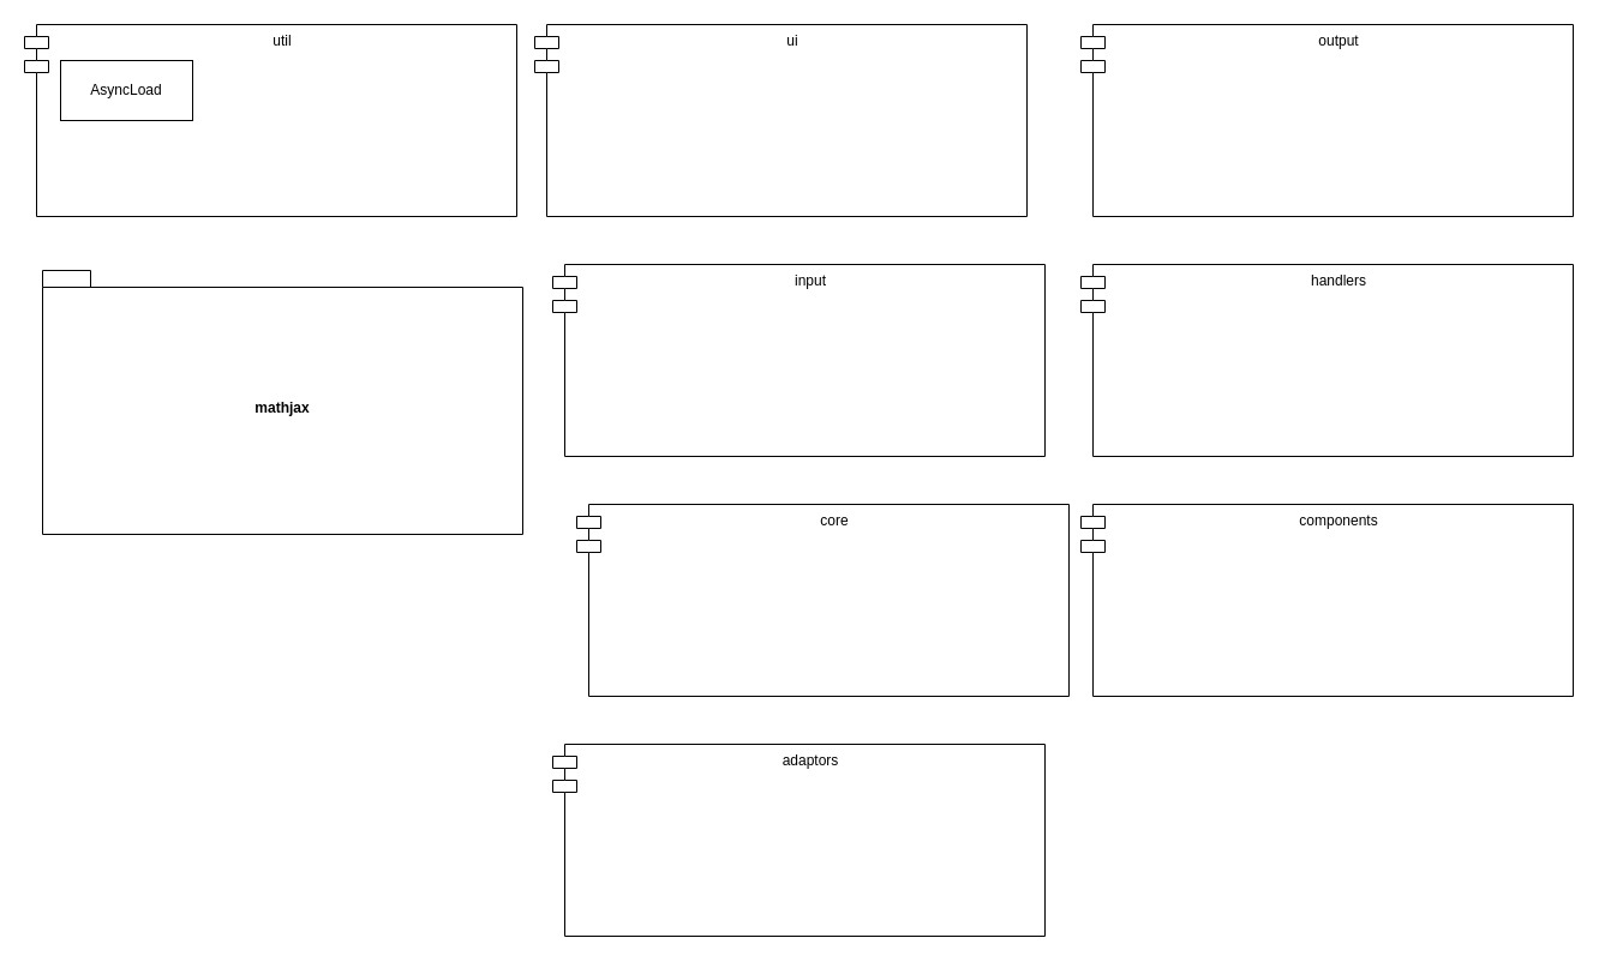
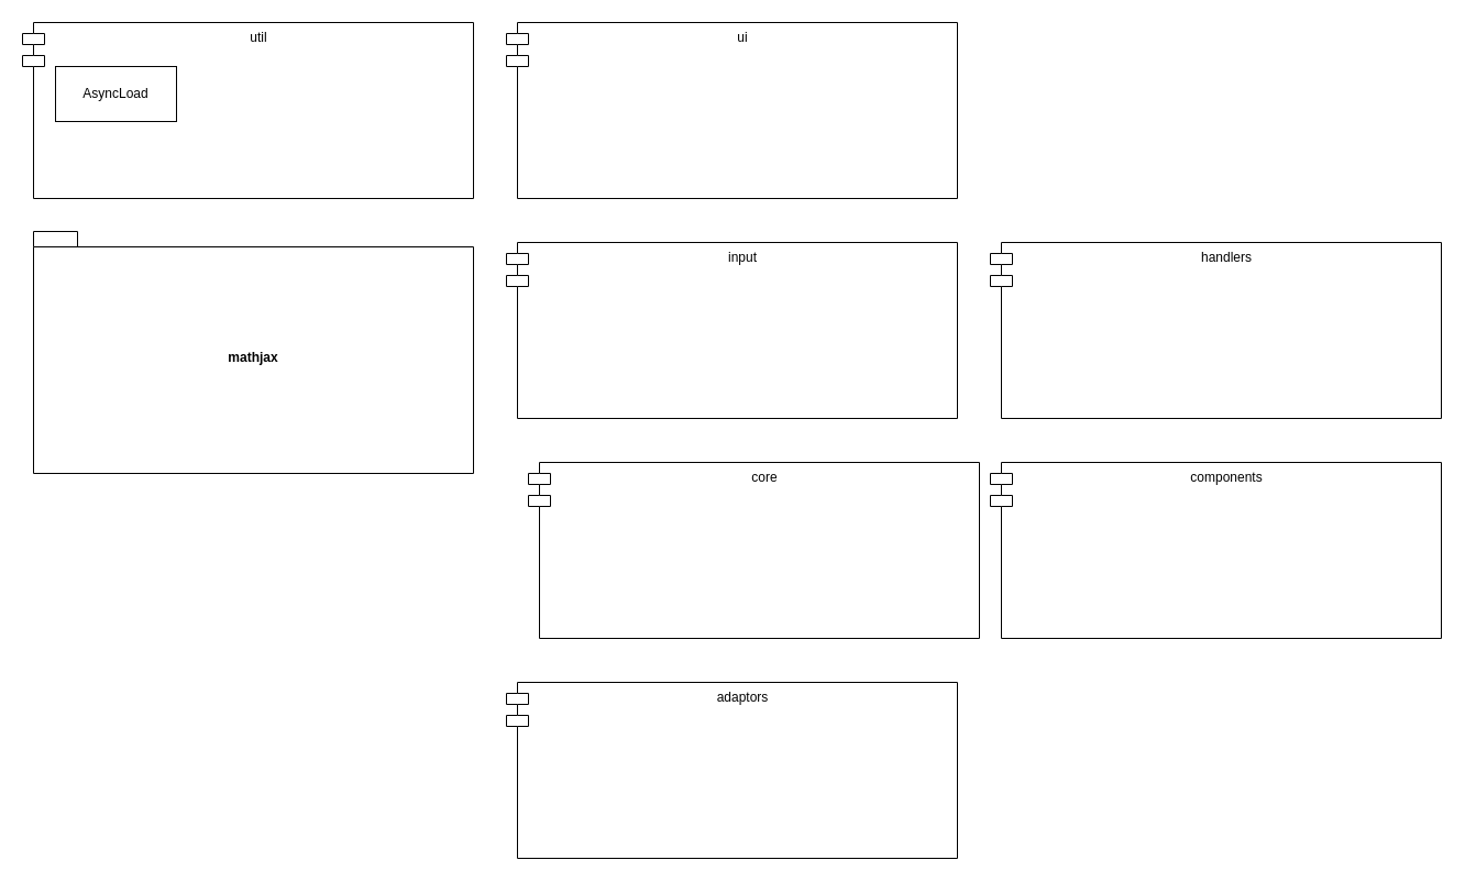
- <mxCell id="11" value="AsyncLoad" style="html=1;whiteSpace=wrap;" vertex="1" parent="1"><mxGeometry x="50" y="50" width="110" height="50" as="geometry" /></mxCell>
+ <mxCell id="11" value="AsyncLoad" style="html=1;whiteSpace=wrap;" vertex="1" parent="1"><mxGeometry x="50" y="60" width="110" height="50" as="geometry" /></mxCell>
- <mxCell id="4" value="ui" style="shape=module;align=left;spacingLeft=20;align=center;verticalAlign=top;whiteSpace=wrap;html=1;" vertex="1" parent="1"><mxGeometry x="445" y="20" width="410" height="160" as="geometry" /></mxCell>
+ <mxCell id="4" value="ui" style="shape=module;align=left;spacingLeft=20;align=center;verticalAlign=top;whiteSpace=wrap;html=1;" vertex="1" parent="1"><mxGeometry x="460" y="20" width="410" height="160" as="geometry" /></mxCell>
- <mxCell id="5" value="output" style="shape=module;align=left;spacingLeft=20;align=center;verticalAlign=top;whiteSpace=wrap;html=1;" vertex="1" parent="1"><mxGeometry x="900" y="20" width="410" height="160" as="geometry" /></mxCell>
- <mxCell id="2" value="mathjax" style="shape=folder;fontStyle=1;spacingTop=10;tabWidth=40;tabHeight=14;tabPosition=left;html=1;whiteSpace=wrap;" vertex="1" parent="1"><mxGeometry x="35" y="225" width="400" height="220" as="geometry" /></mxCell>
+ <mxCell id="2" value="mathjax" style="shape=folder;fontStyle=1;spacingTop=10;tabWidth=40;tabHeight=14;tabPosition=left;html=1;whiteSpace=wrap;" vertex="1" parent="1"><mxGeometry x="30" y="210" width="400" height="220" as="geometry" /></mxCell>
